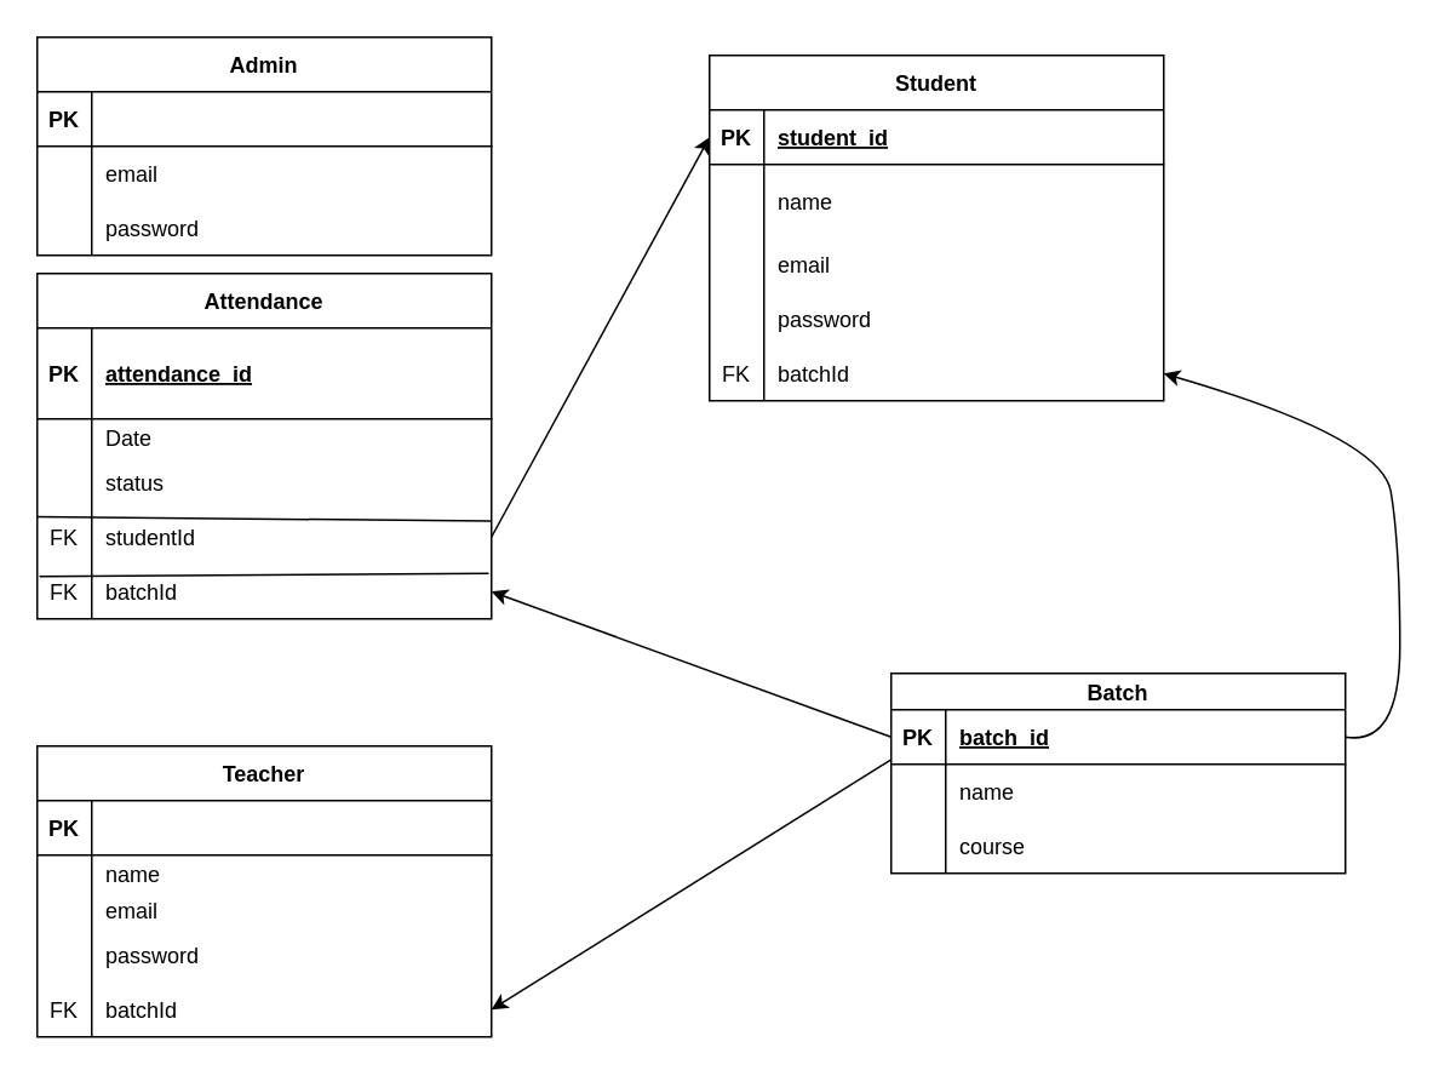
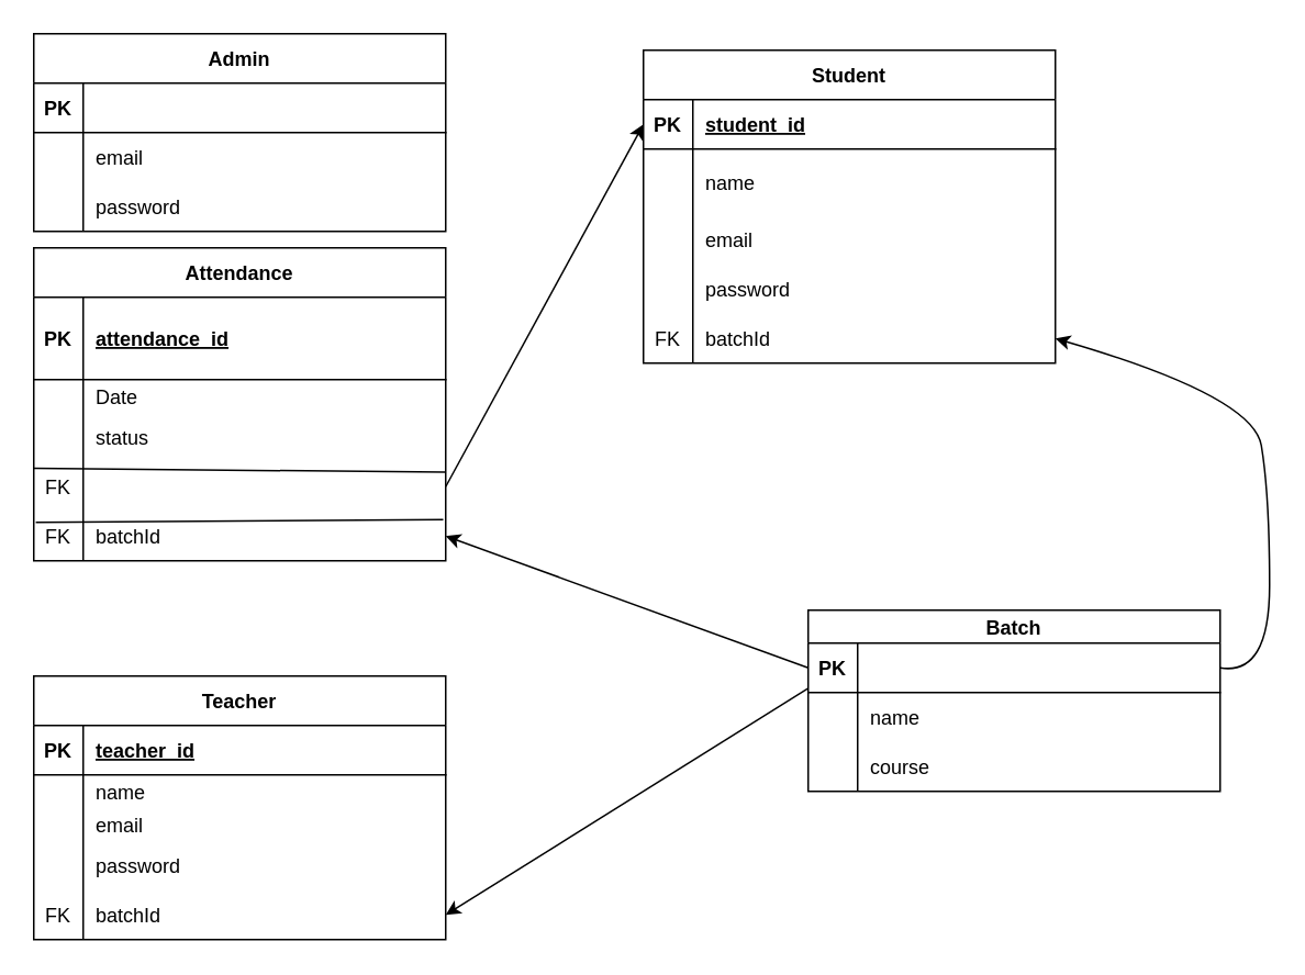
- <mxCell id="39" value="studentId" style="shape=partialRectangle;overflow=hidden;connectable=0;fillColor=none;top=0;left=0;bottom=0;right=0;align=left;spacingLeft=6;" parent="37" vertex="1"><mxGeometry x="30" width="220" height="30" as="geometry"><mxRectangle width="220" height="30" as="alternateBounds" /></mxGeometry></mxCell>
- <mxCell id="48" value="batch_id" style="shape=partialRectangle;overflow=hidden;connectable=0;fillColor=none;top=0;left=0;bottom=0;right=0;align=left;spacingLeft=6;fontStyle=5;" parent="46" vertex="1"><mxGeometry x="30" width="220" height="30" as="geometry"><mxRectangle width="220" height="30" as="alternateBounds" /></mxGeometry></mxCell>
+ <mxCell id="58" value="teacher_id" style="shape=partialRectangle;overflow=hidden;connectable=0;fillColor=none;top=0;left=0;bottom=0;right=0;align=left;spacingLeft=6;fontStyle=5;" parent="56" vertex="1"><mxGeometry x="30" width="220" height="30" as="geometry"><mxRectangle width="220" height="30" as="alternateBounds" /></mxGeometry></mxCell>
